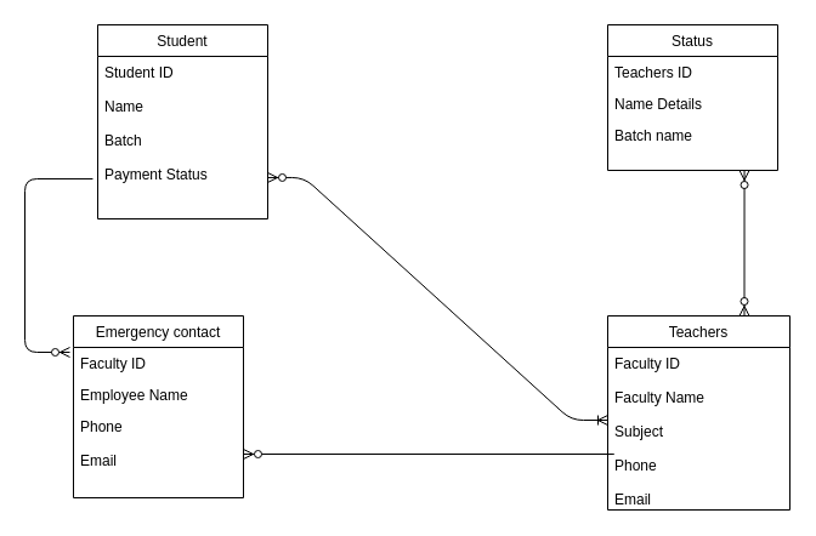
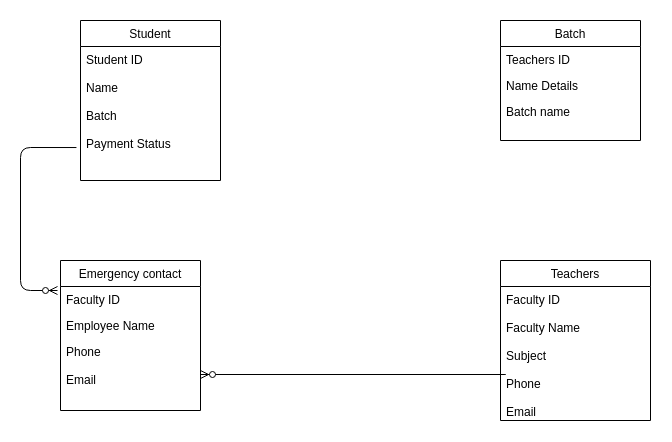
- <mxCell id="4" value="Status" style="swimlane;fontStyle=0;childLayout=stackLayout;horizontal=1;startSize=26;fillColor=none;horizontalStack=0;resizeParent=1;resizeParentMax=0;resizeLast=0;collapsible=1;marginBottom=0;" parent="1" vertex="1"><mxGeometry x="500" y="20" width="140" height="120" as="geometry" /></mxCell>
+ <mxCell id="4" value="Batch" style="swimlane;fontStyle=0;childLayout=stackLayout;horizontal=1;startSize=26;fillColor=none;horizontalStack=0;resizeParent=1;resizeParentMax=0;resizeLast=0;collapsible=1;marginBottom=0;" parent="1" vertex="1"><mxGeometry x="500" y="20" width="140" height="120" as="geometry" /></mxCell>
- <mxCell id="17" value="" style="fontSize=12;html=1;endArrow=ERzeroToMany;endFill=1;startArrow=ERzeroToMany;entryX=0.804;entryY=1;entryDx=0;entryDy=0;entryPerimeter=0;exitX=0.75;exitY=0;exitDx=0;exitDy=0;" parent="1" source="12" target="7" edge="1"><mxGeometry width="100" height="100" relative="1" as="geometry"><mxPoint x="650" y="330" as="sourcePoint" /><mxPoint x="750" y="230" as="targetPoint" /></mxGeometry></mxCell>
- <mxCell id="14" value="" style="edgeStyle=entityRelationEdgeStyle;fontSize=12;html=1;endArrow=ERoneToMany;startArrow=ERzeroToMany;exitX=1;exitY=0.746;exitDx=0;exitDy=0;exitPerimeter=0;entryX=0;entryY=0.448;entryDx=0;entryDy=0;entryPerimeter=0;" parent="1" source="3" target="13" edge="1"><mxGeometry width="100" height="100" relative="1" as="geometry"><mxPoint x="350" y="280" as="sourcePoint" /><mxPoint x="490" y="350" as="targetPoint" /></mxGeometry></mxCell>
